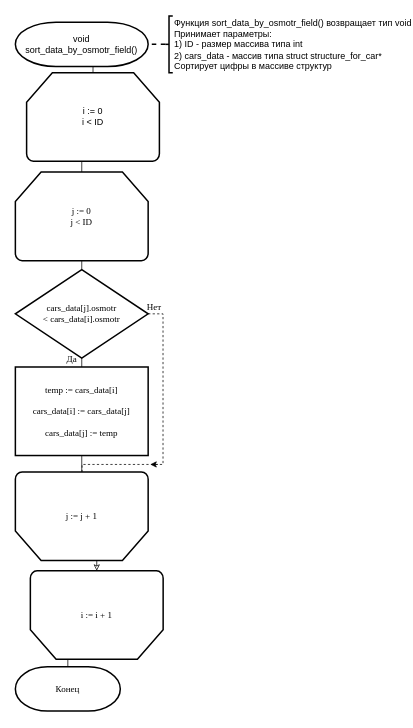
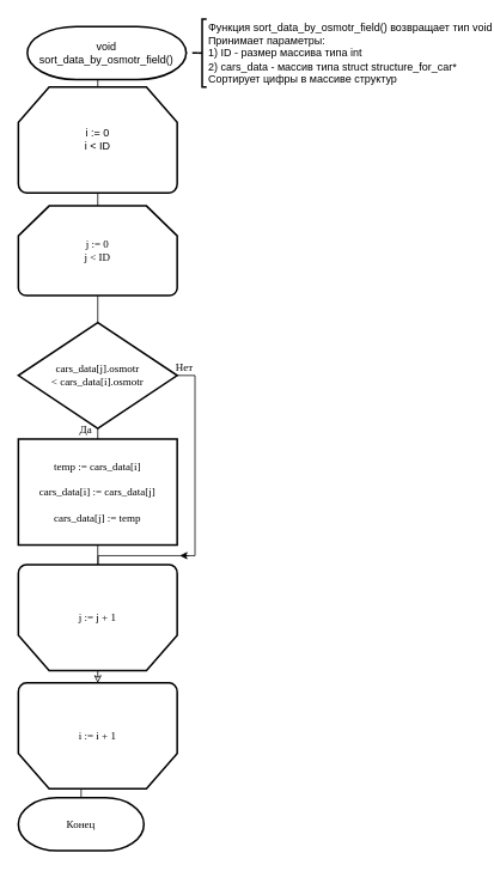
- <mxCell id="3" value="void &lt;br&gt;sort_data_by_osmotr_field()" style="strokeWidth=2;html=1;shape=mxgraph.flowchart.terminator;whiteSpace=wrap;" parent="1" vertex="1"><mxGeometry x="20" y="29" width="177.165" height="59.055" as="geometry" /></mxCell>
+ <mxCell id="3" value="void &lt;br&gt;sort_data_by_osmotr_field()" style="strokeWidth=2;html=1;shape=mxgraph.flowchart.terminator;whiteSpace=wrap;" parent="1" vertex="1"><mxGeometry x="30" y="29" width="177.165" height="59.055" as="geometry" /></mxCell>
- <mxCell id="8" value="i := 0&lt;br&gt;i &amp;lt; ID" style="strokeWidth=2;html=1;shape=mxgraph.flowchart.loop_limit;whiteSpace=wrap;" parent="1" vertex="1"><mxGeometry x="35" y="96.34" width="177.165" height="118.11" as="geometry" /></mxCell>
+ <mxCell id="8" value="i := 0&lt;br&gt;i &amp;lt; ID" style="strokeWidth=2;html=1;shape=mxgraph.flowchart.loop_limit;whiteSpace=wrap;" parent="1" vertex="1"><mxGeometry x="20" y="96.34" width="177.165" height="118.11" as="geometry" /></mxCell>
- <mxCell id="10" value="&lt;font face=&quot;Times New Roman&quot;&gt;j := 0&lt;br&gt;j &amp;lt; ID&lt;/font&gt;" style="strokeWidth=2;html=1;shape=mxgraph.flowchart.loop_limit;whiteSpace=wrap;" parent="1" vertex="1"><mxGeometry x="20" y="229" width="177.165" height="118.11" as="geometry" /></mxCell>
+ <mxCell id="10" value="&lt;font face=&quot;Times New Roman&quot;&gt;j := 0&lt;br&gt;j &amp;lt; ID&lt;/font&gt;" style="strokeWidth=2;html=1;shape=mxgraph.flowchart.loop_limit;whiteSpace=wrap;" parent="1" vertex="1"><mxGeometry x="20" y="229" width="177.165" height="100" as="geometry" /></mxCell>
- <mxCell id="12" style="edgeStyle=orthogonalEdgeStyle;rounded=0;orthogonalLoop=1;jettySize=auto;html=1;exitX=1;exitY=0.5;exitDx=0;exitDy=0;exitPerimeter=0;endArrow=none;endFill=0;dashed=1;" parent="1" source="13" target="19" edge="1"><mxGeometry relative="1" as="geometry"><Array as="points"><mxPoint x="217" y="418" /><mxPoint x="217" y="619" /><mxPoint x="109" y="619" /></Array></mxGeometry></mxCell>
+ <mxCell id="12" style="edgeStyle=orthogonalEdgeStyle;rounded=0;orthogonalLoop=1;jettySize=auto;html=1;exitX=1;exitY=0.5;exitDx=0;exitDy=0;exitPerimeter=0;endArrow=none;endFill=0;" parent="1" source="13" target="19" edge="1"><mxGeometry relative="1" as="geometry"><Array as="points"><mxPoint x="217" y="418" /><mxPoint x="217" y="619" /><mxPoint x="109" y="619" /></Array></mxGeometry></mxCell>
- <mxCell id="21" value="&lt;font face=&quot;Times New Roman&quot;&gt;i := i + 1&lt;/font&gt;" style="strokeWidth=2;html=1;shape=mxgraph.flowchart.loop_limit;whiteSpace=wrap;flipV=1;" parent="1" vertex="1"><mxGeometry x="40" y="760.89" width="177.165" height="118.11" as="geometry" /></mxCell>
+ <mxCell id="21" value="&lt;font face=&quot;Times New Roman&quot;&gt;i := i + 1&lt;/font&gt;" style="strokeWidth=2;html=1;shape=mxgraph.flowchart.loop_limit;whiteSpace=wrap;flipV=1;" parent="1" vertex="1"><mxGeometry x="20" y="760.89" width="177.165" height="118.11" as="geometry" /></mxCell>
